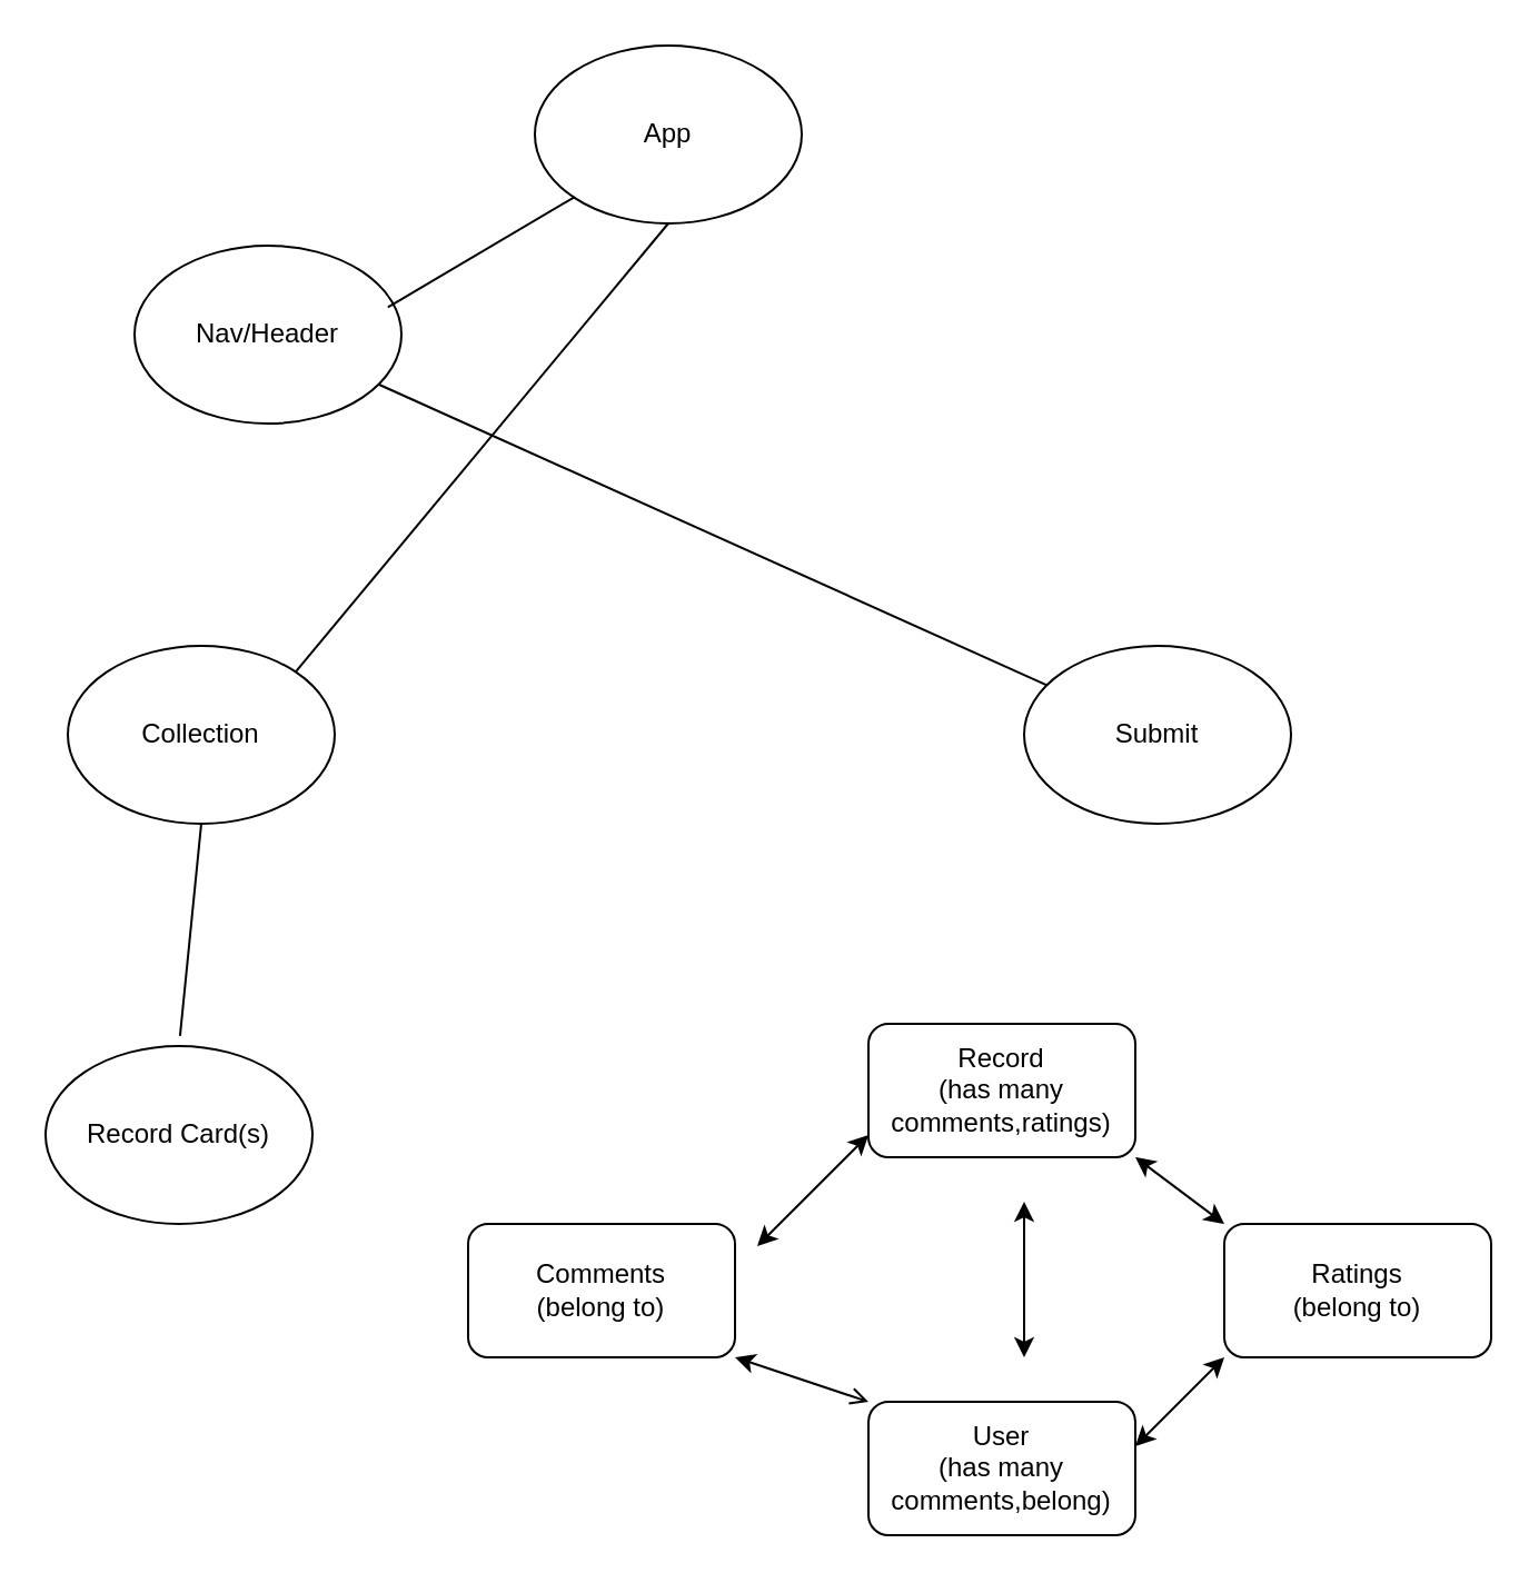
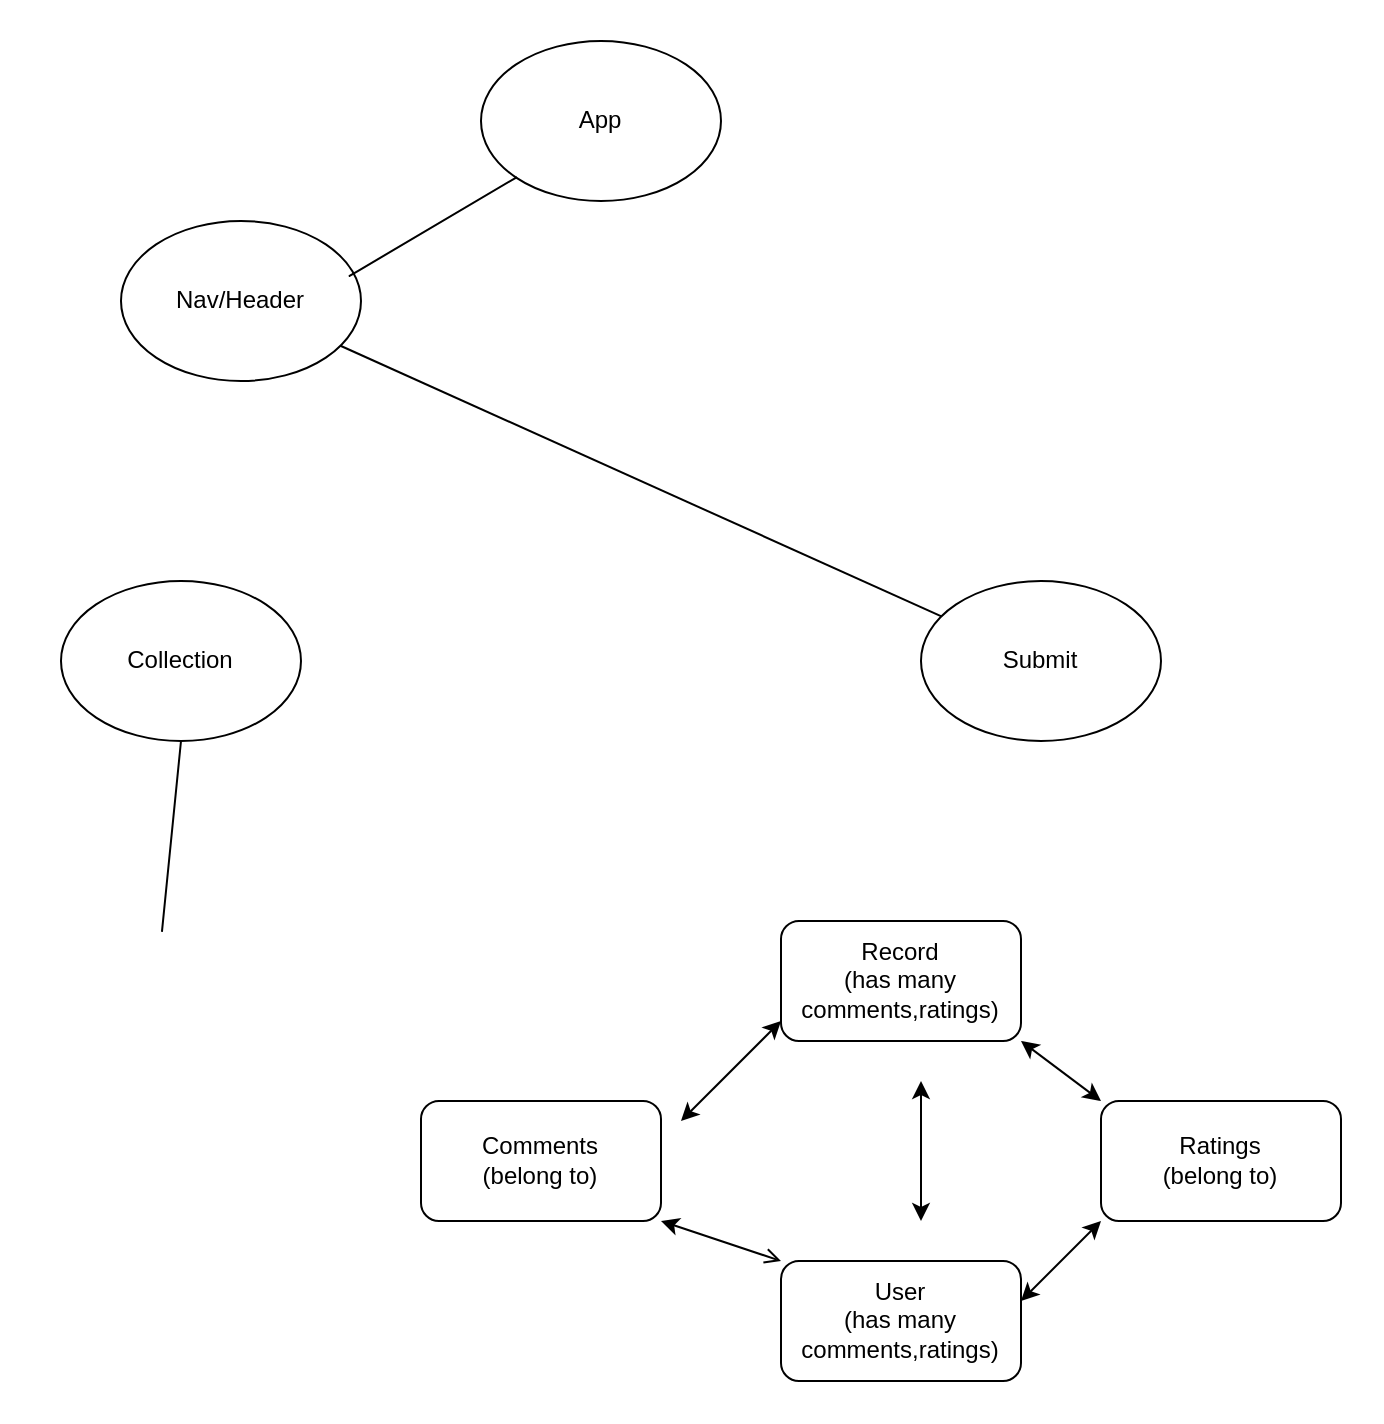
- <mxCell id="7" value="" style="endArrow=none;html=1;entryX=0.5;entryY=1;entryDx=0;entryDy=0;exitX=1;exitY=0;exitDx=0;exitDy=0;" edge="1" parent="1" source="5" target="2"><mxGeometry width="50" height="50" relative="1" as="geometry"><mxPoint x="260" y="400" as="sourcePoint" /><mxPoint x="310" y="350" as="targetPoint" /></mxGeometry></mxCell>
- <mxCell id="9" value="Record Card(s)" style="ellipse;whiteSpace=wrap;html=1;" vertex="1" parent="1"><mxGeometry x="20" y="470" width="120" height="80" as="geometry" /></mxCell>
- <mxCell id="12" value="&lt;span&gt;User&lt;/span&gt;&lt;br&gt;&lt;span&gt;(has many comments,belong)&lt;/span&gt;" style="rounded=1;whiteSpace=wrap;html=1;" vertex="1" parent="1"><mxGeometry x="390" y="630" width="120" height="60" as="geometry" /></mxCell>
+ <mxCell id="12" value="&lt;span&gt;User&lt;/span&gt;&lt;br&gt;&lt;span&gt;(has many comments,ratings)&lt;/span&gt;" style="rounded=1;whiteSpace=wrap;html=1;" vertex="1" parent="1"><mxGeometry x="390" y="630" width="120" height="60" as="geometry" /></mxCell>
